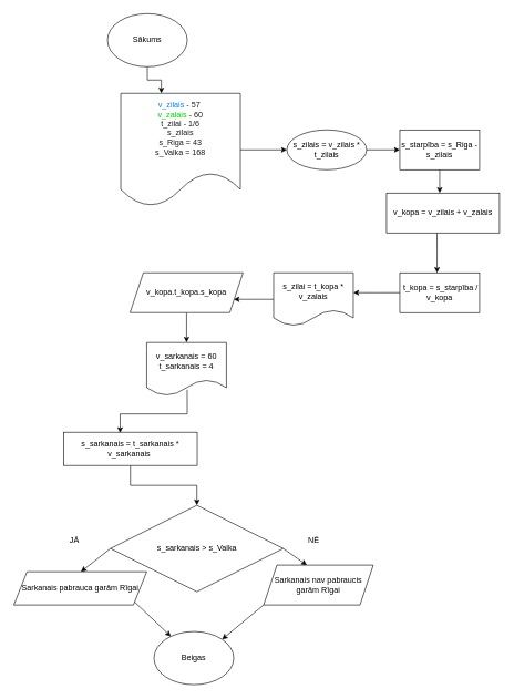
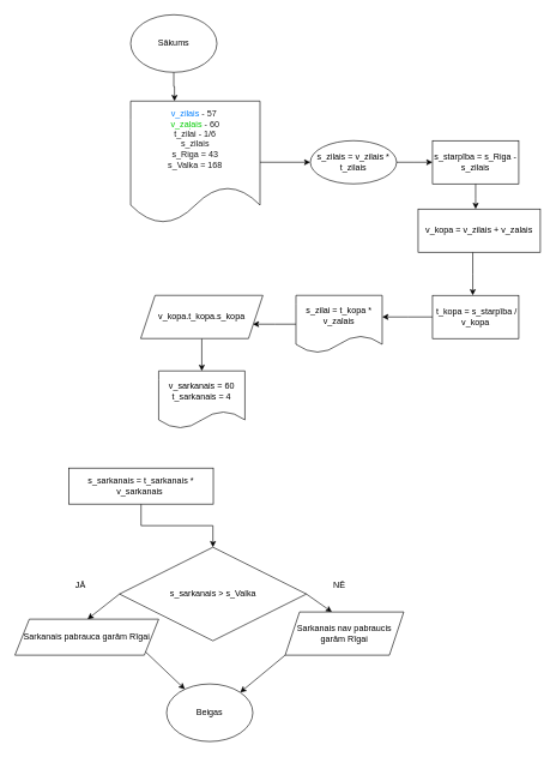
- <mxCell id="3" value="Sākums" style="ellipse;whiteSpace=wrap;html=1;" parent="1" vertex="1"><mxGeometry x="161" y="20" width="120" height="80" as="geometry" /></mxCell>
+ <mxCell id="3" value="Sākums" style="ellipse;whiteSpace=wrap;html=1;" parent="1" vertex="1"><mxGeometry x="181" y="20" width="120" height="80" as="geometry" /></mxCell>
- <mxCell id="21" style="edgeStyle=orthogonalEdgeStyle;rounded=0;orthogonalLoop=1;jettySize=auto;html=1;entryX=0.423;entryY=0.02;entryDx=0;entryDy=0;entryPerimeter=0;exitX=0.508;exitY=0.888;exitDx=0;exitDy=0;exitPerimeter=0;" edge="1" parent="1" source="18" target="20"><mxGeometry relative="1" as="geometry" /></mxCell>
